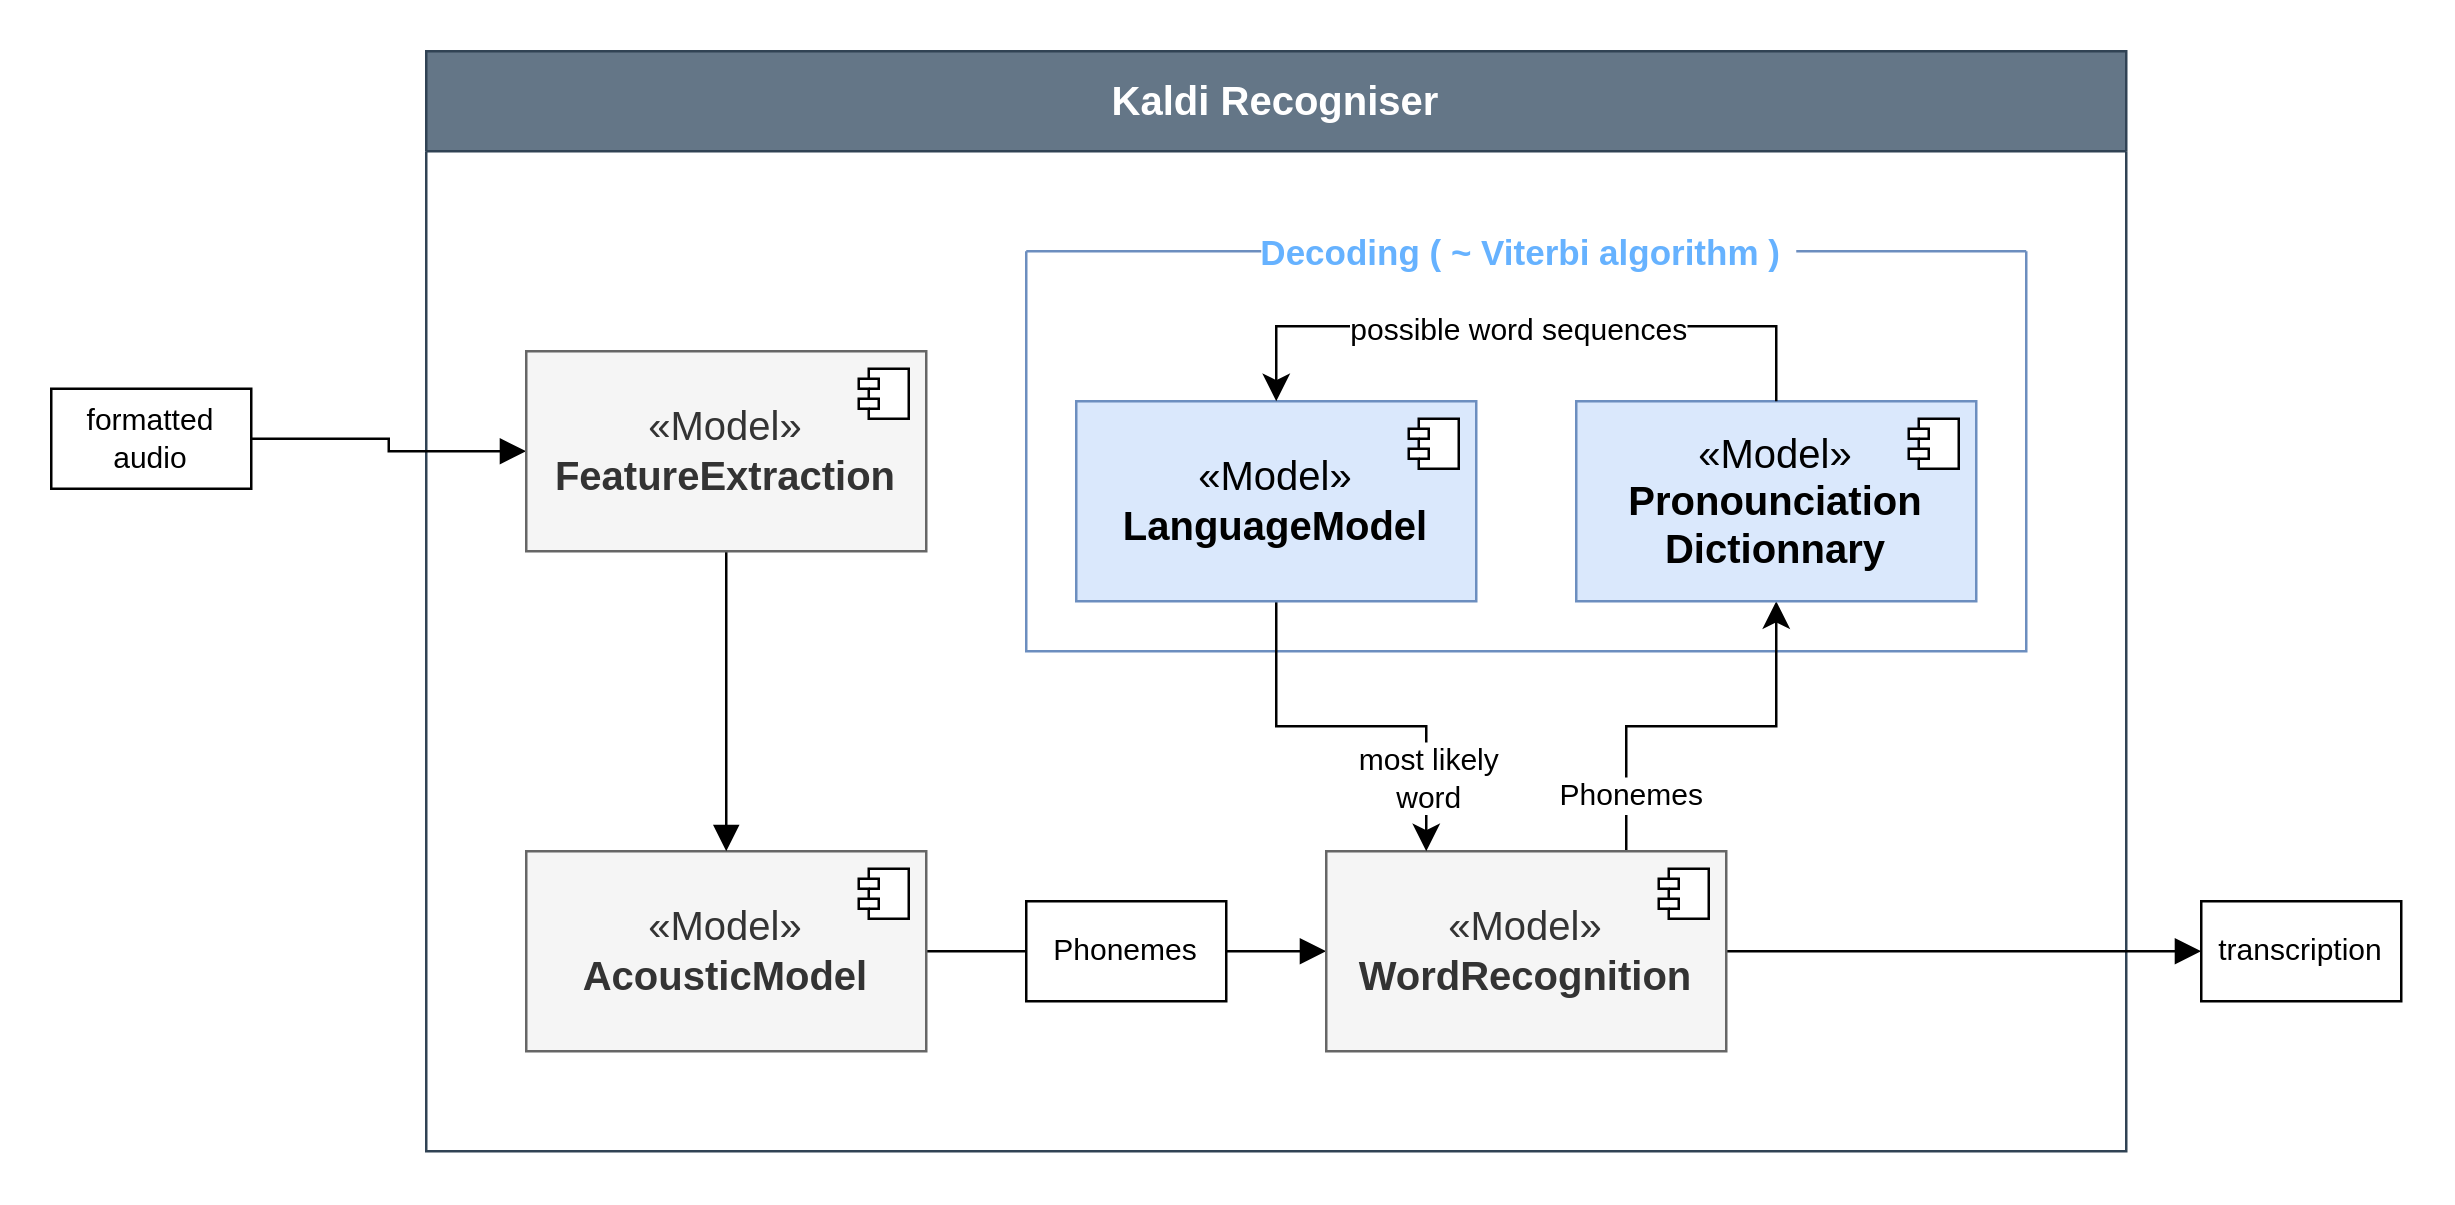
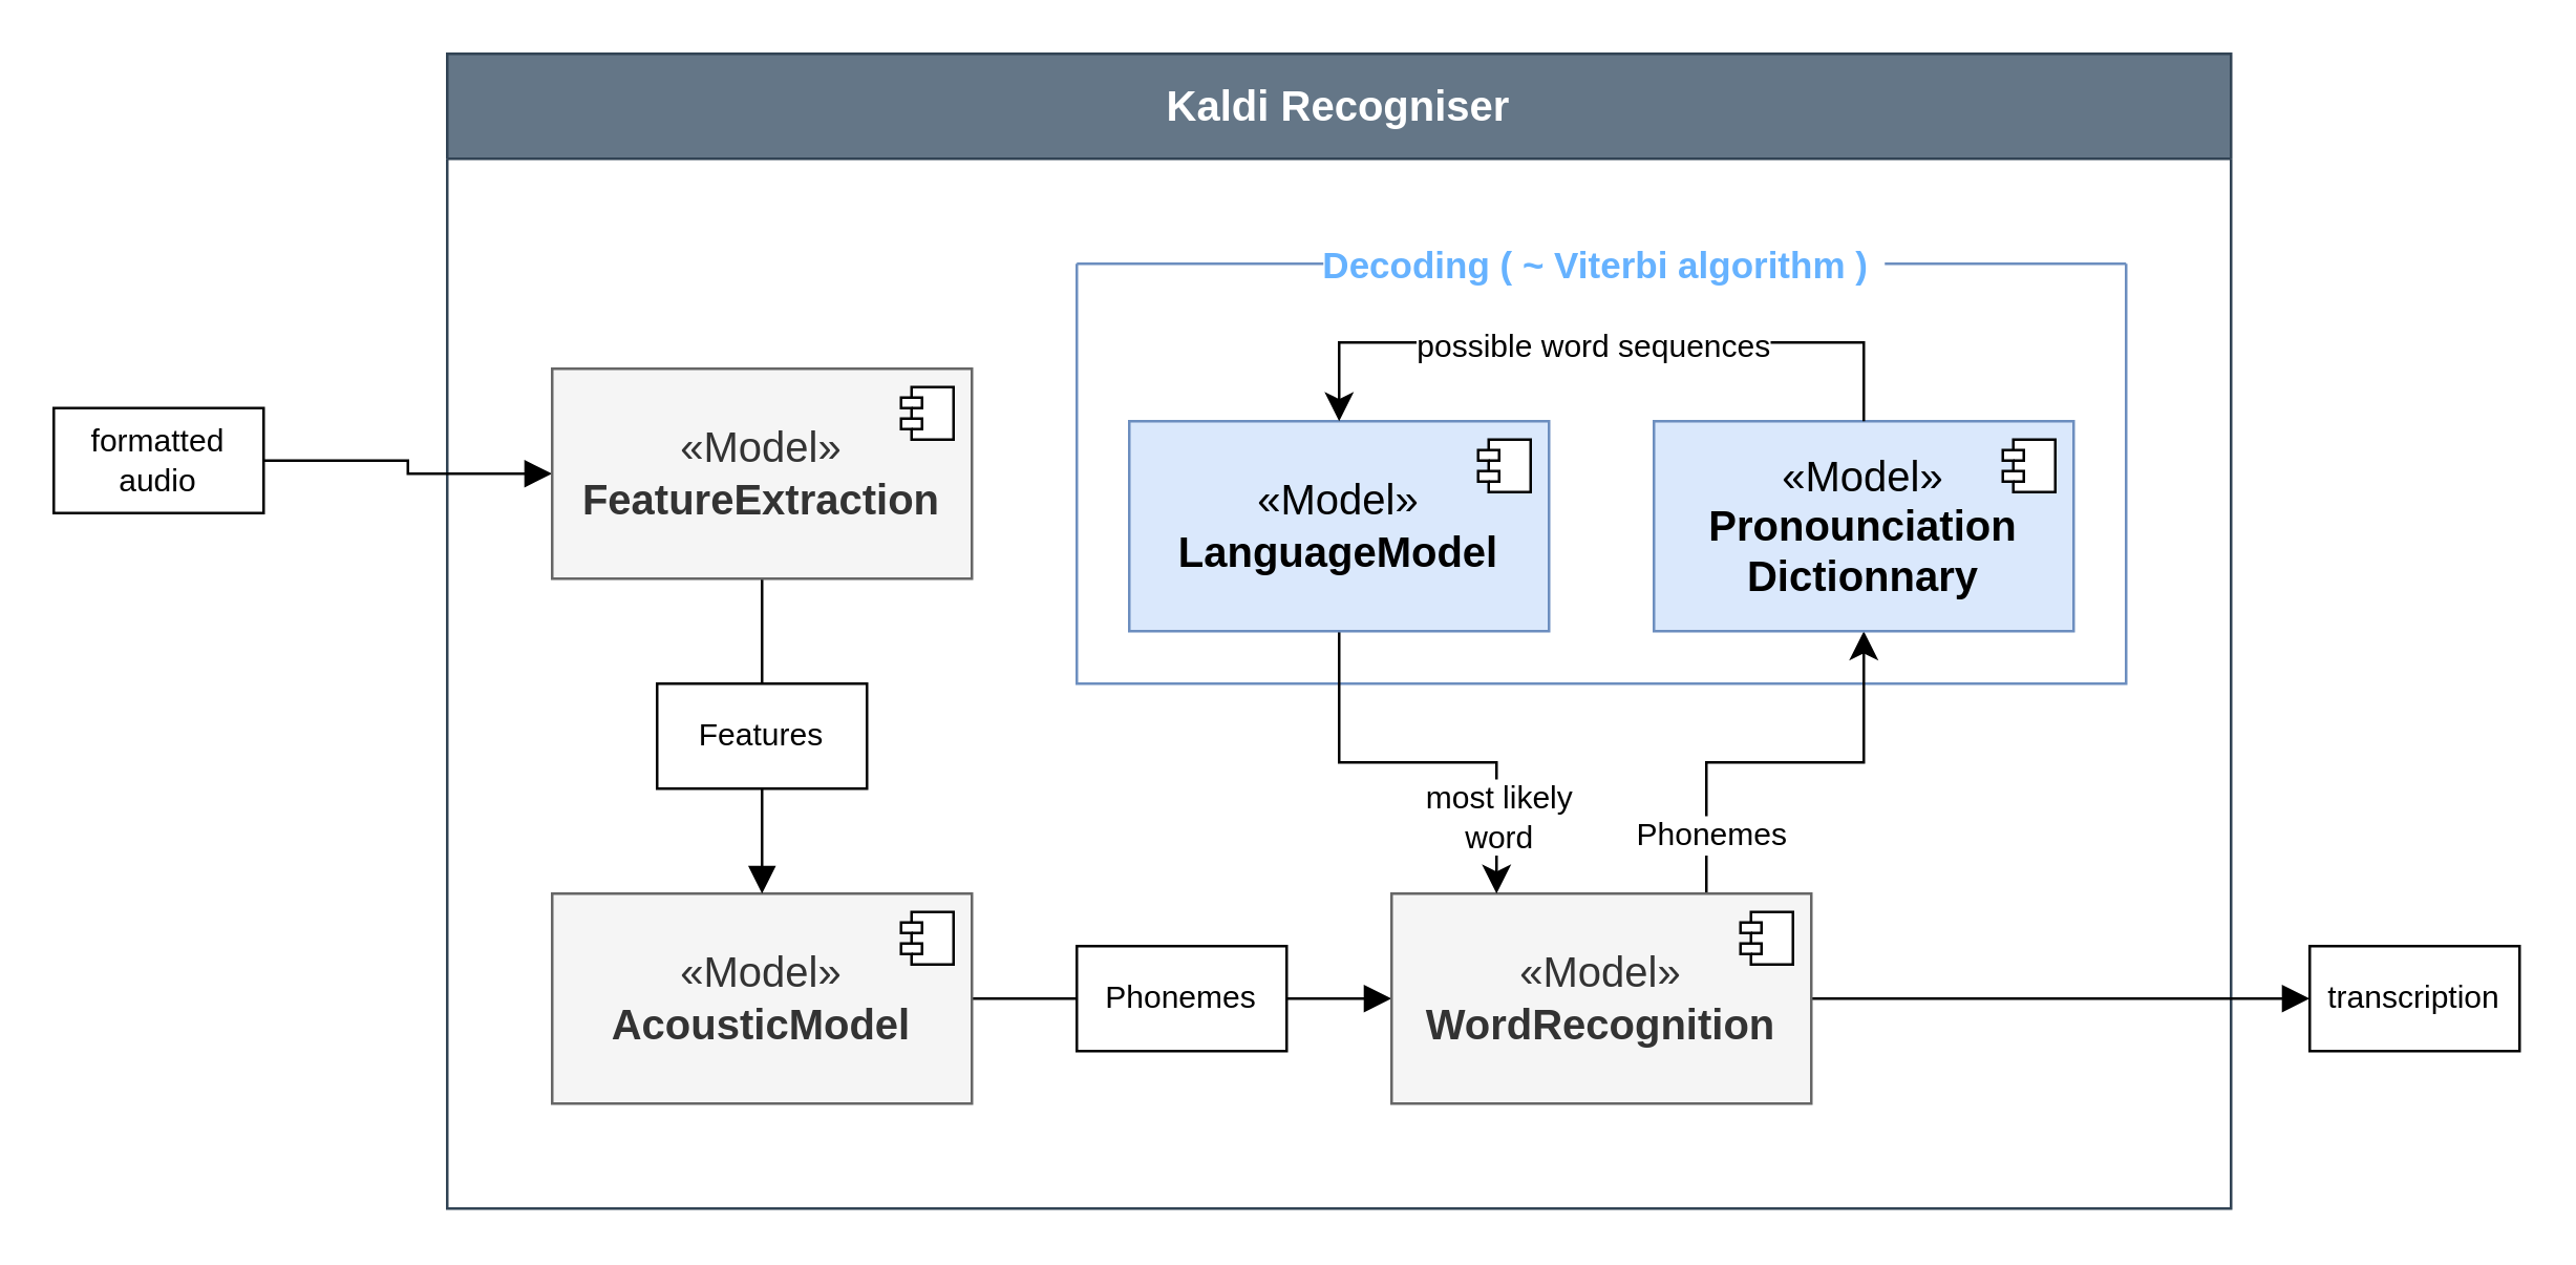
+ <mxCell id="14" value="Features" style="html=1;whiteSpace=wrap;fontFamily=Helvetica;fontSize=12;fontColor=default;" parent="1" vertex="1"><mxGeometry x="250" y="260" width="80" height="40" as="geometry" /></mxCell>
